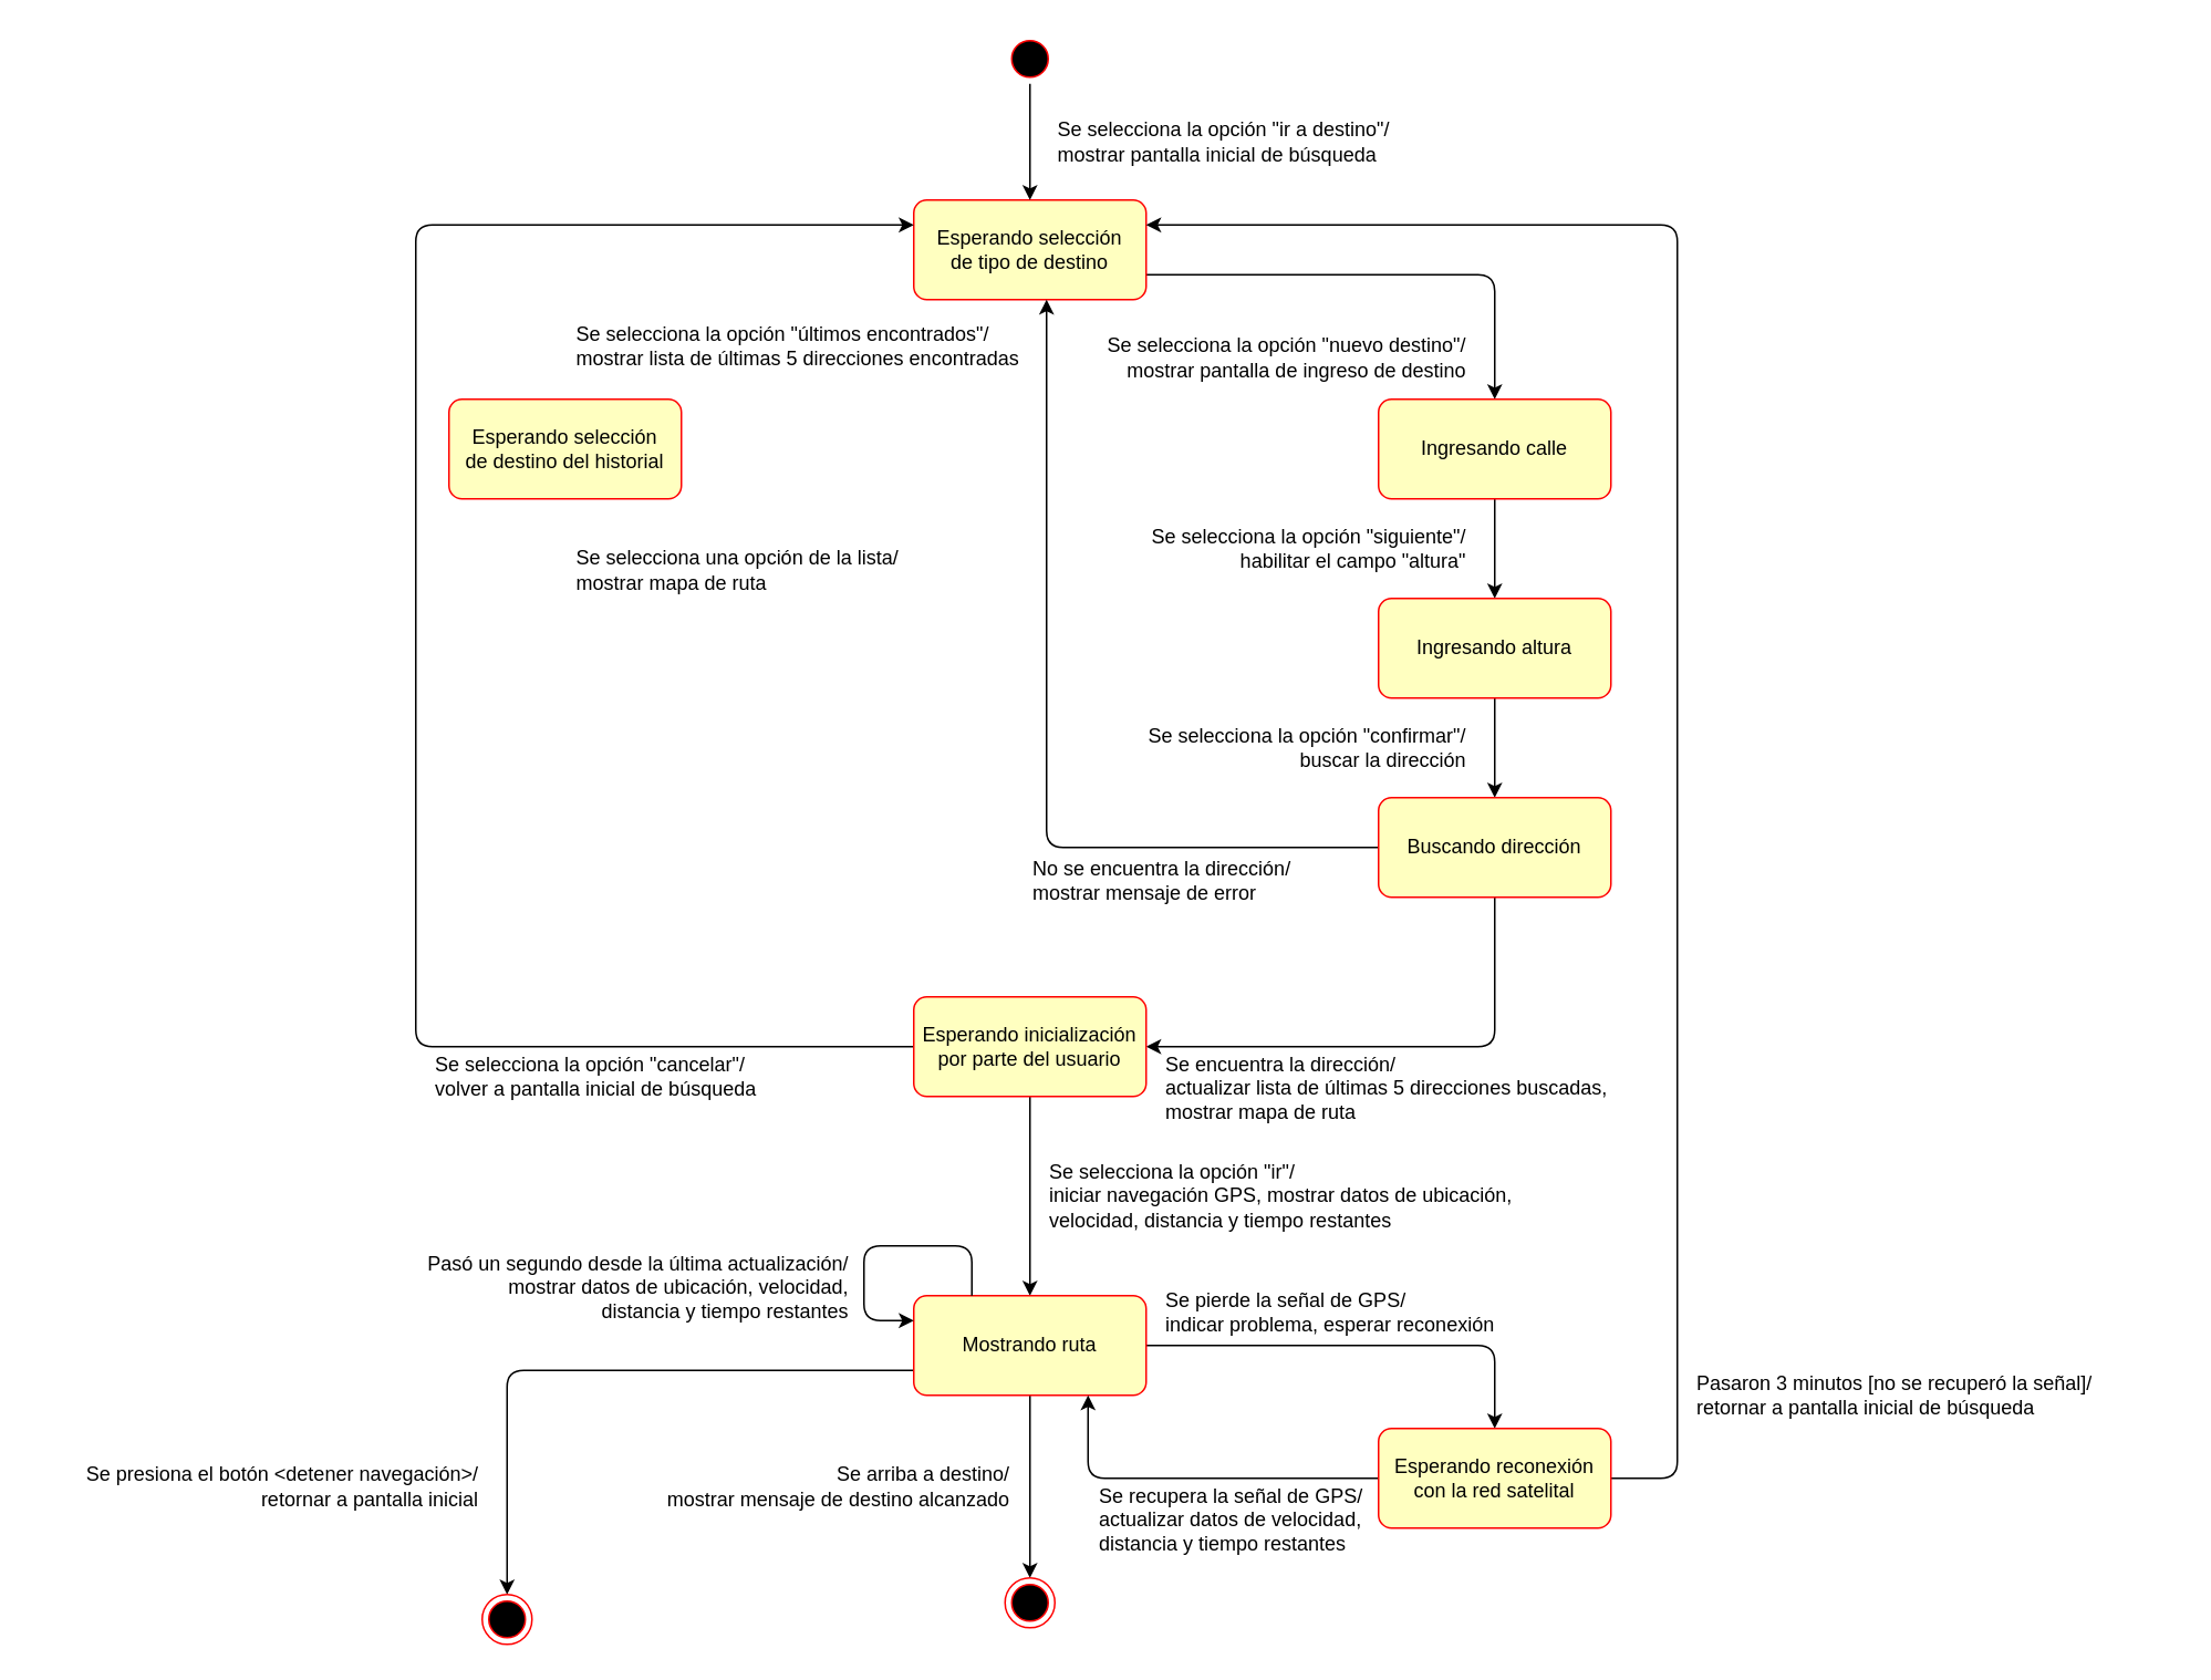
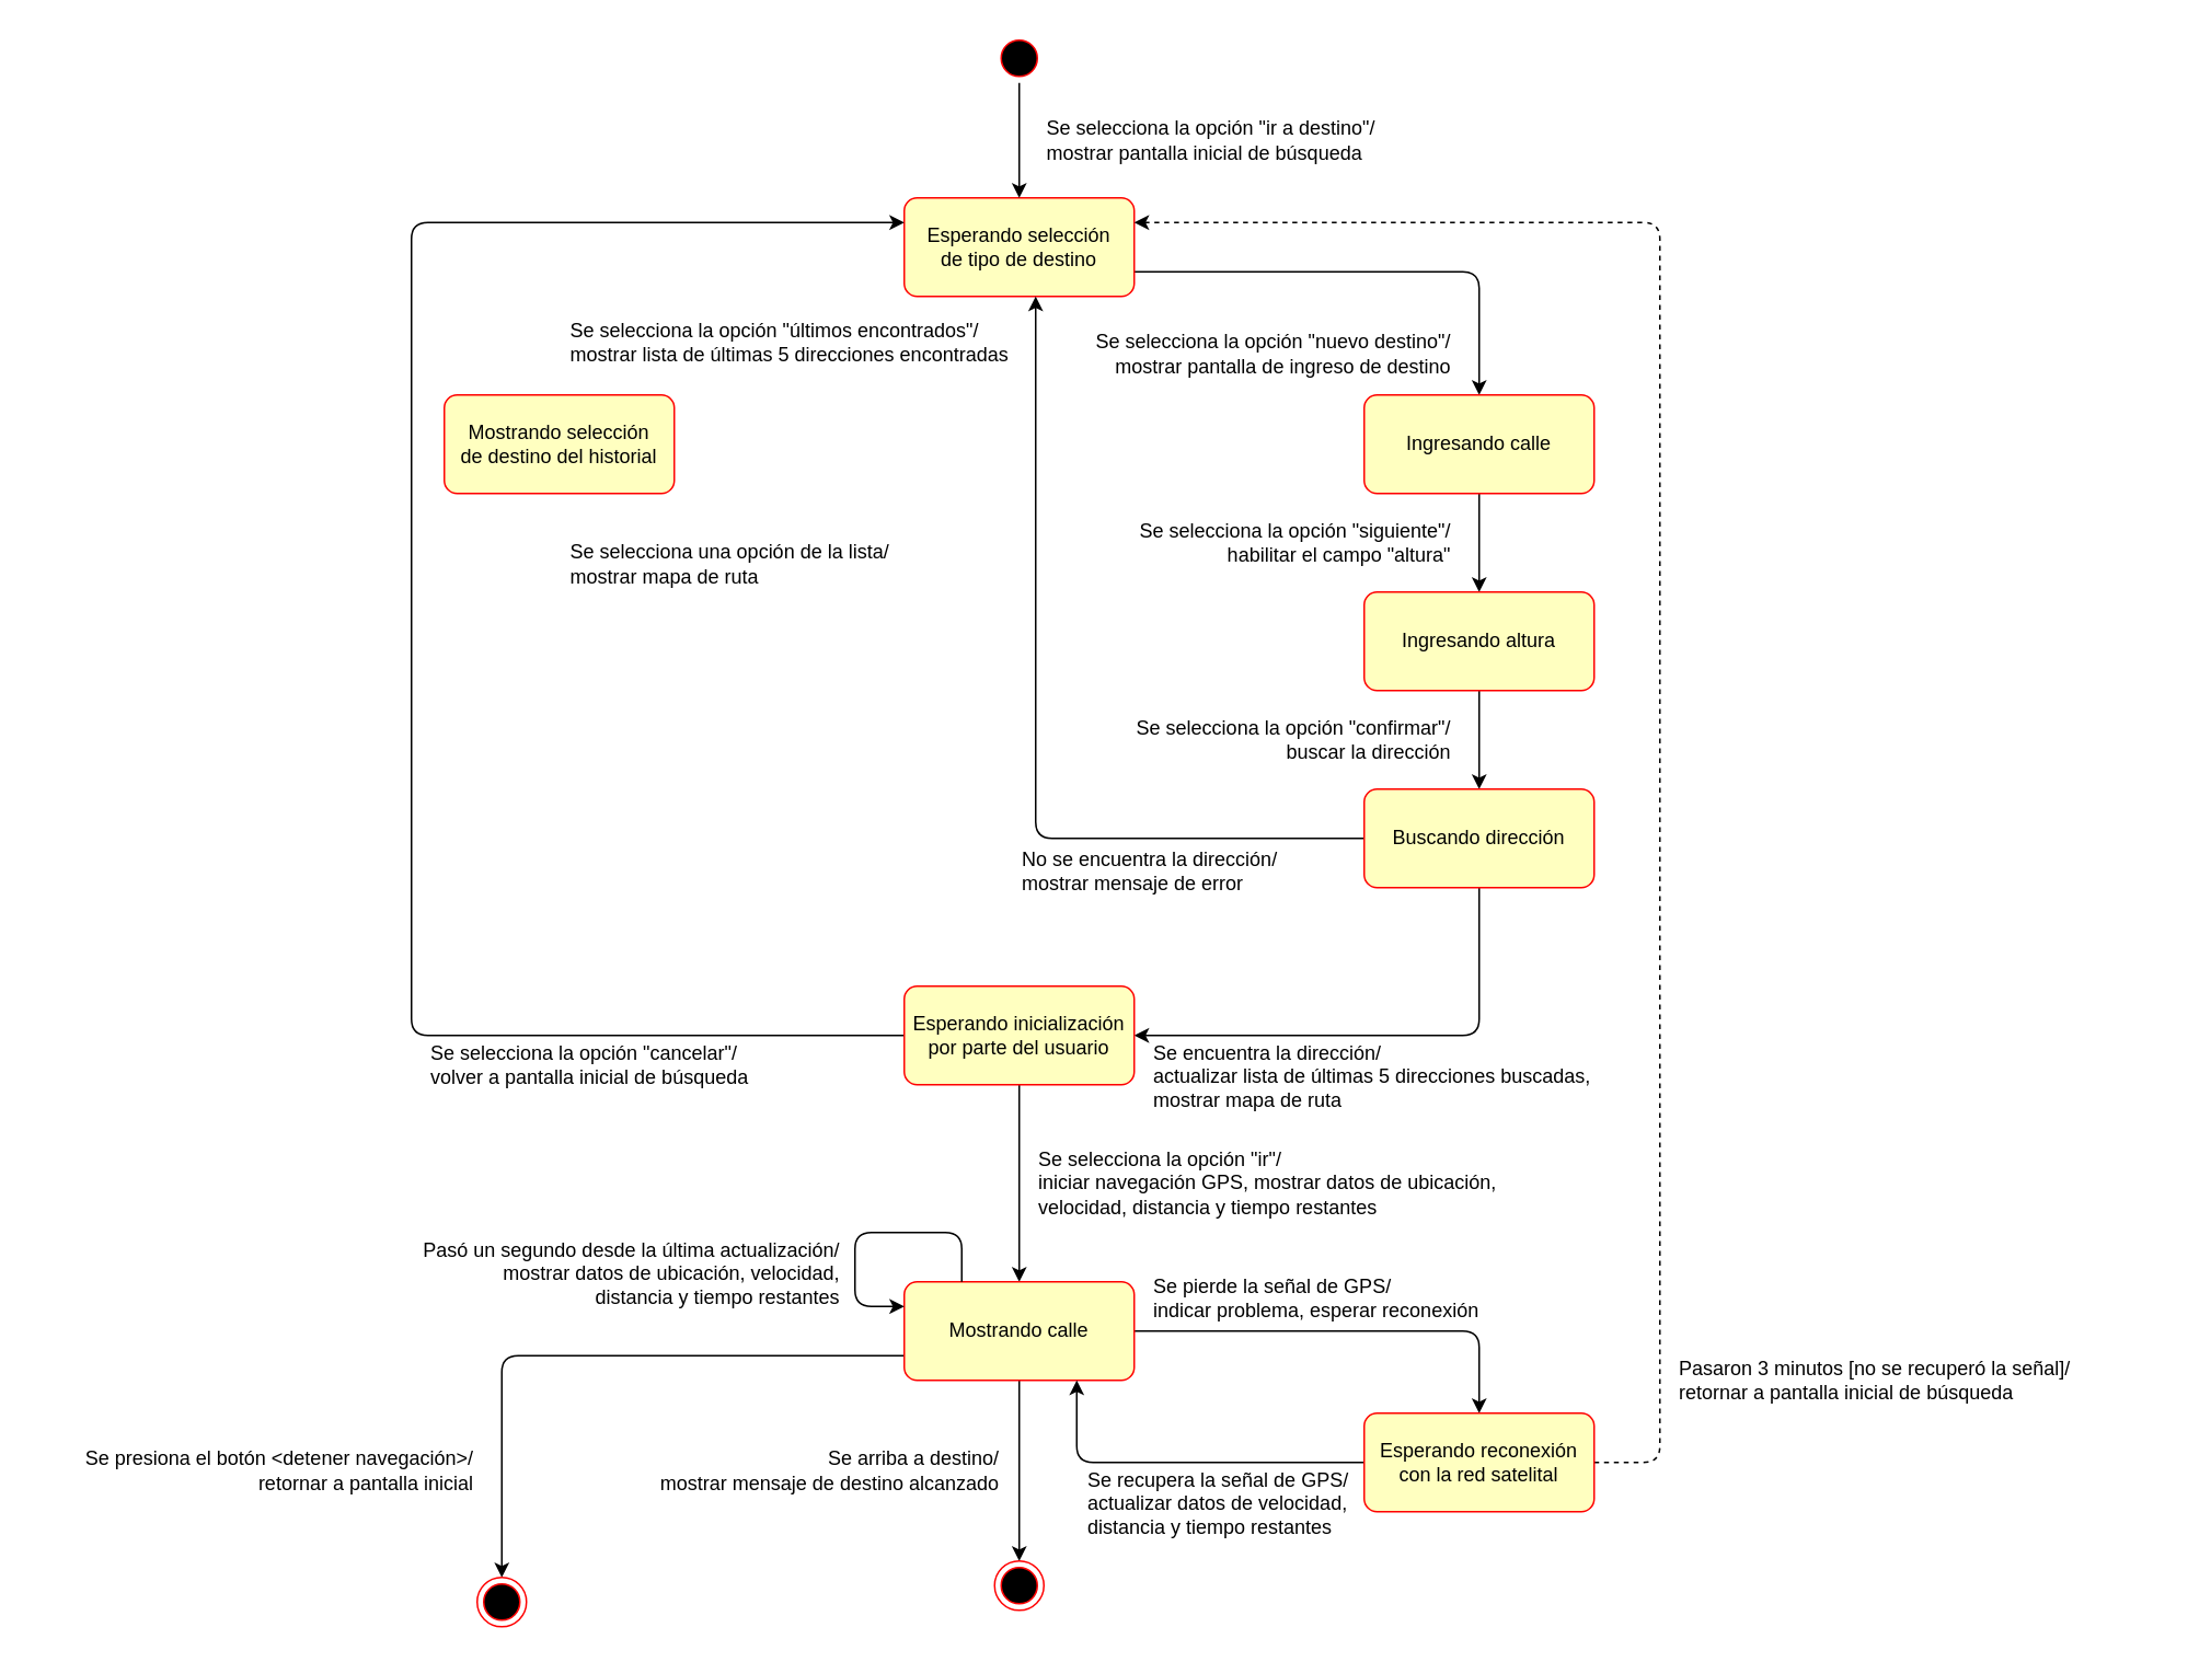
- <mxCell id="6" value="&lt;div&gt;Esperando selección&lt;/div&gt;&lt;div&gt;de destino del historial&lt;br&gt;&lt;/div&gt;" style="rounded=1;whiteSpace=wrap;html=1;arcSize=13;fontColor=#000000;fillColor=#ffffc0;strokeColor=#ff0000;" vertex="1" parent="1"><mxGeometry x="270" y="240" width="140" height="60" as="geometry" /></mxCell>
+ <mxCell id="6" value="&lt;div&gt;Mostrando selección&lt;/div&gt;&lt;div&gt;de destino del historial&lt;br&gt;&lt;/div&gt;" style="rounded=1;whiteSpace=wrap;html=1;arcSize=13;fontColor=#000000;fillColor=#ffffc0;strokeColor=#ff0000;" vertex="1" parent="1"><mxGeometry x="270" y="240" width="140" height="60" as="geometry" /></mxCell>
- <mxCell id="22" style="edgeStyle=orthogonalEdgeStyle;orthogonalLoop=1;jettySize=auto;html=1;entryX=1;entryY=0.25;entryDx=0;entryDy=0;rounded=1;" edge="1" parent="1" source="23" target="3"><mxGeometry relative="1" as="geometry"><Array as="points"><mxPoint x="1010" y="890" /><mxPoint x="1010" y="135" /></Array></mxGeometry></mxCell>
+ <mxCell id="22" style="edgeStyle=orthogonalEdgeStyle;orthogonalLoop=1;jettySize=auto;html=1;entryX=1;entryY=0.25;entryDx=0;entryDy=0;rounded=1;dashed=1;" edge="1" parent="1" source="23" target="3"><mxGeometry relative="1" as="geometry"><Array as="points"><mxPoint x="1010" y="890" /><mxPoint x="1010" y="135" /></Array></mxGeometry></mxCell>
- <mxCell id="20" value="Mostrando ruta" style="rounded=1;whiteSpace=wrap;html=1;arcSize=13;fontColor=#000000;fillColor=#ffffc0;strokeColor=#ff0000;" vertex="1" parent="1"><mxGeometry x="550" y="780" width="140" height="60" as="geometry" /></mxCell>
+ <mxCell id="20" value="Mostrando calle" style="rounded=1;whiteSpace=wrap;html=1;arcSize=13;fontColor=#000000;fillColor=#ffffc0;strokeColor=#ff0000;" vertex="1" parent="1"><mxGeometry x="550" y="780" width="140" height="60" as="geometry" /></mxCell>
